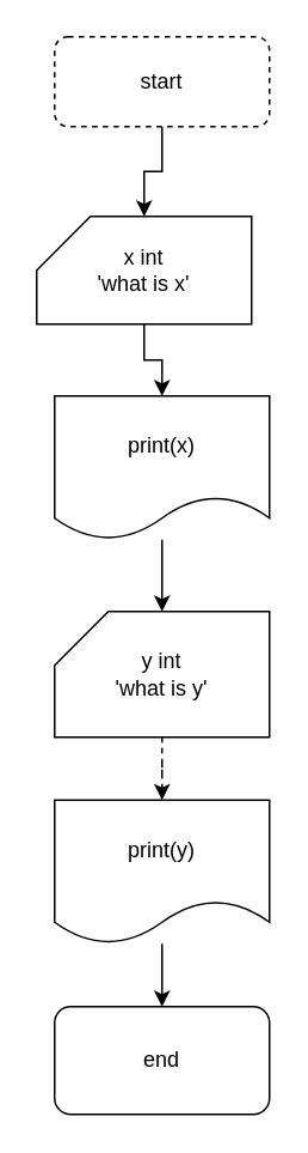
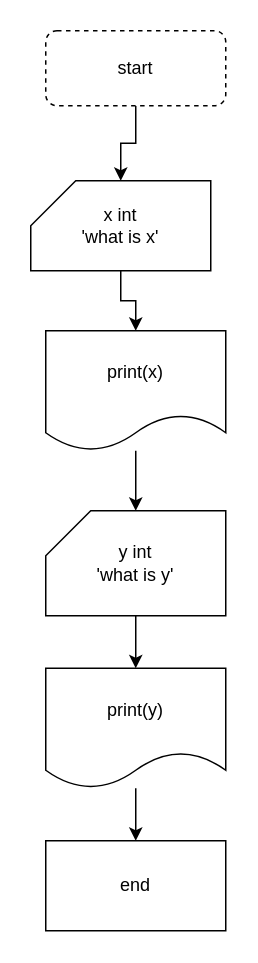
- <mxCell id="8" value="" style="edgeStyle=orthogonalEdgeStyle;rounded=0;orthogonalLoop=1;jettySize=auto;html=1;dashed=1;" edge="1" parent="1" source="9" target="11"><mxGeometry relative="1" as="geometry" /></mxCell>
+ <mxCell id="8" value="" style="edgeStyle=orthogonalEdgeStyle;rounded=0;orthogonalLoop=1;jettySize=auto;html=1;" edge="1" parent="1" source="9" target="11"><mxGeometry relative="1" as="geometry" /></mxCell>
- <mxCell id="12" value="end" style="rounded=1;whiteSpace=wrap;html=1;" vertex="1" parent="1"><mxGeometry x="30" y="560" width="120" height="60" as="geometry" /></mxCell>
+ <mxCell id="12" value="end" style="whiteSpace=wrap;html=1;rounded=0;" vertex="1" parent="1"><mxGeometry x="30" y="560" width="120" height="60" as="geometry" /></mxCell>
